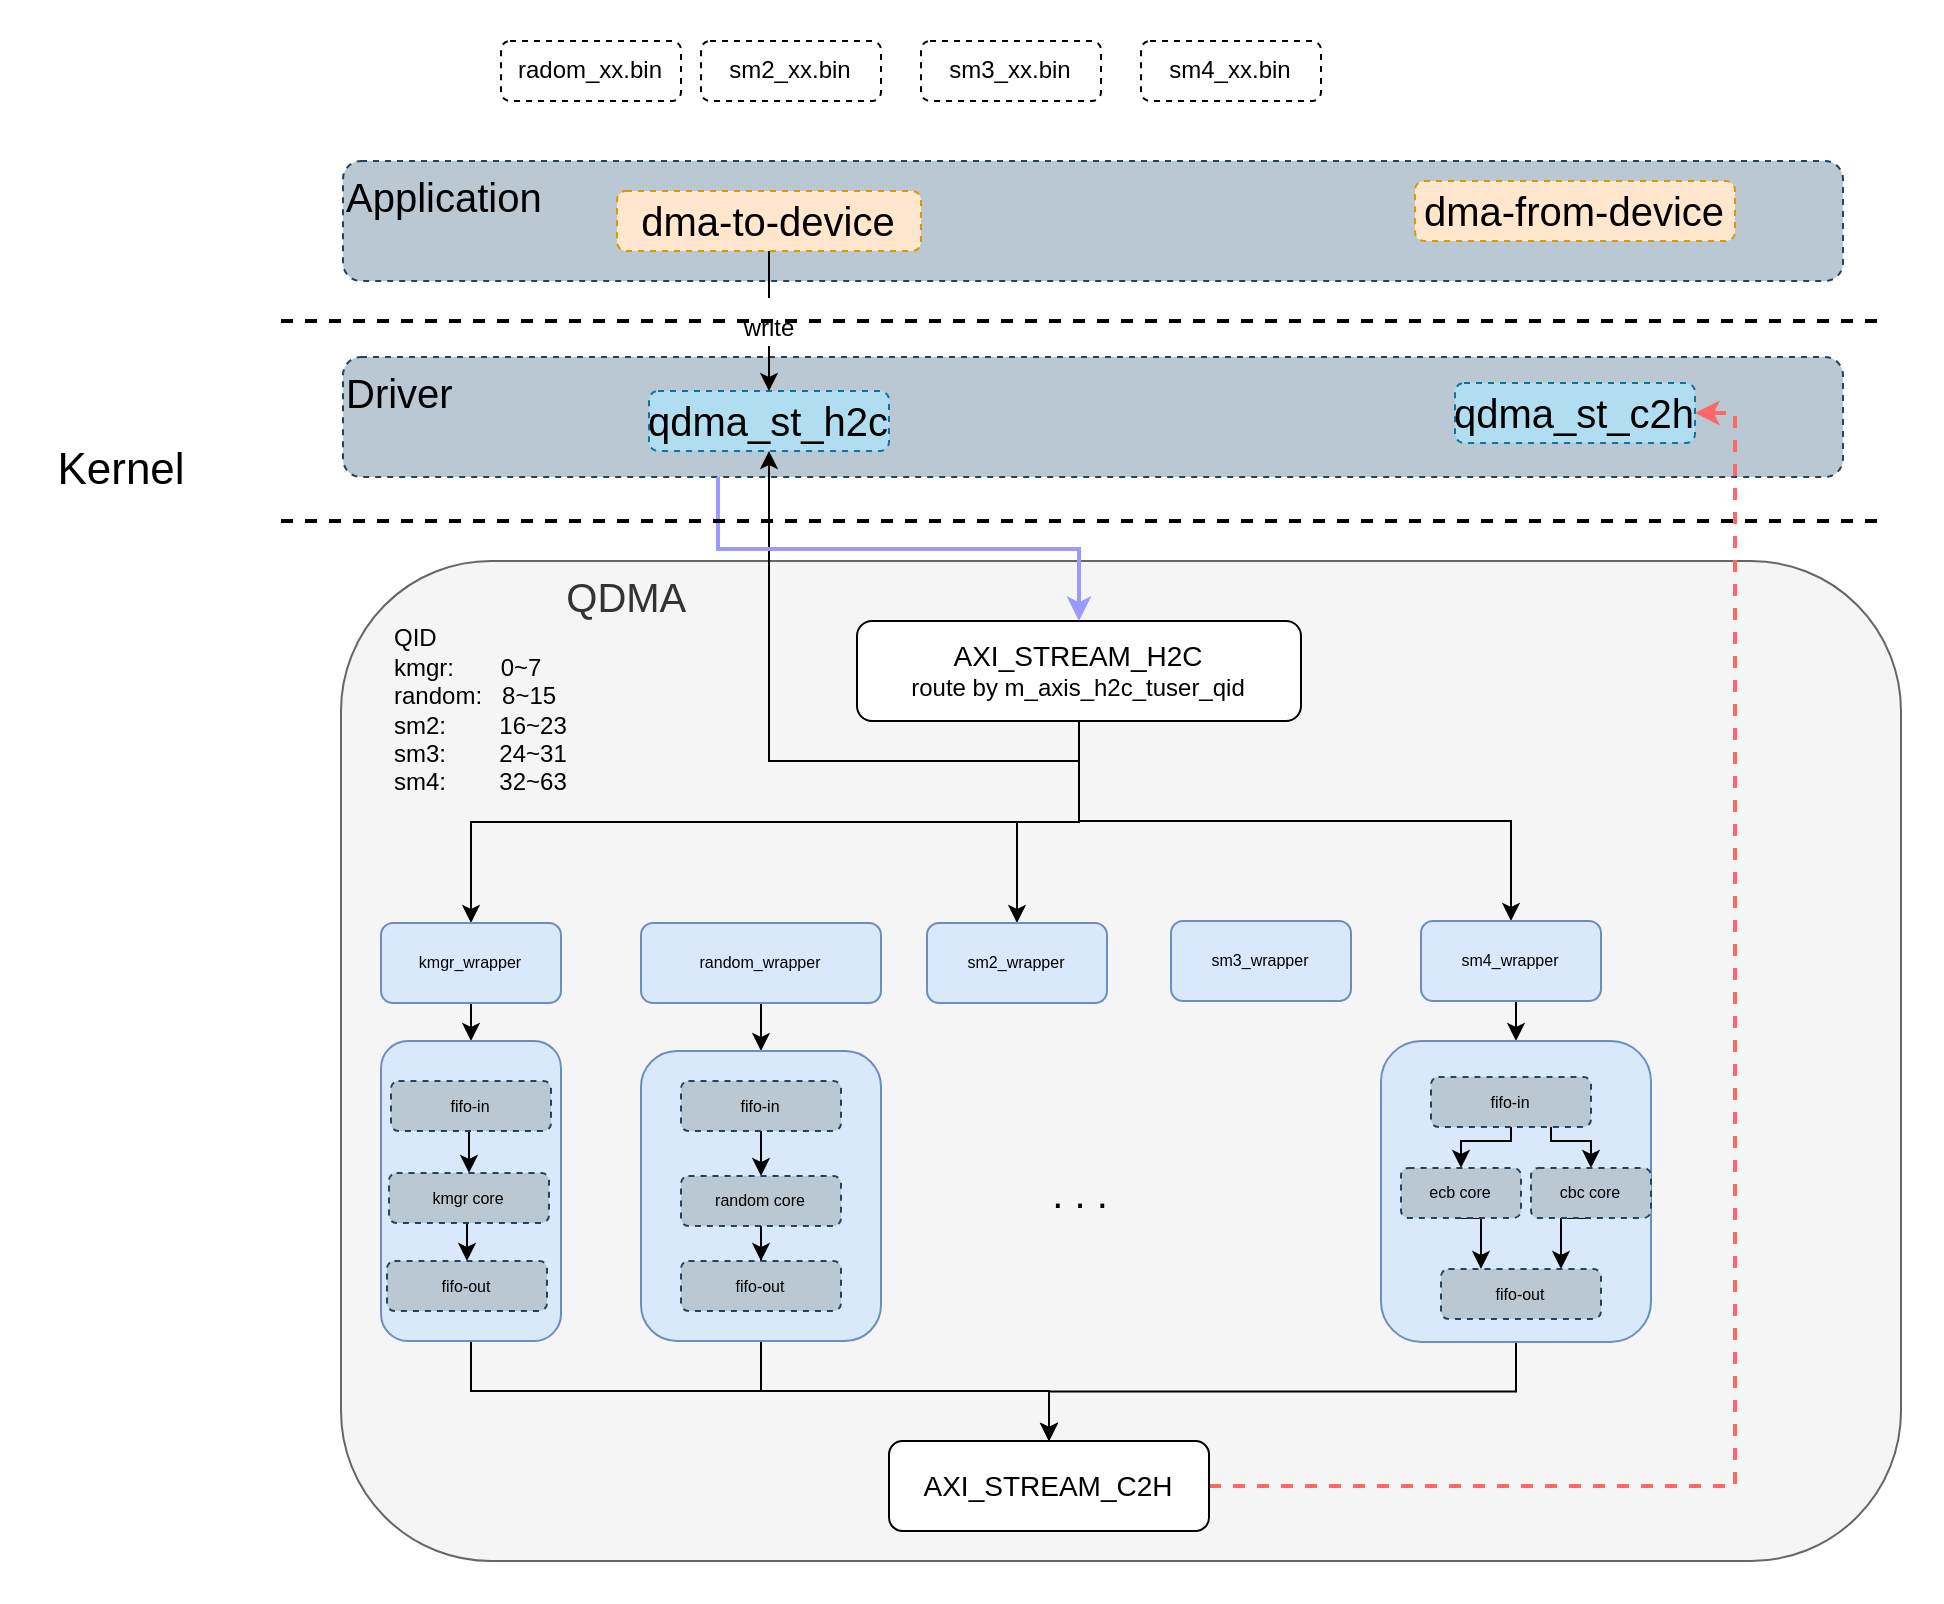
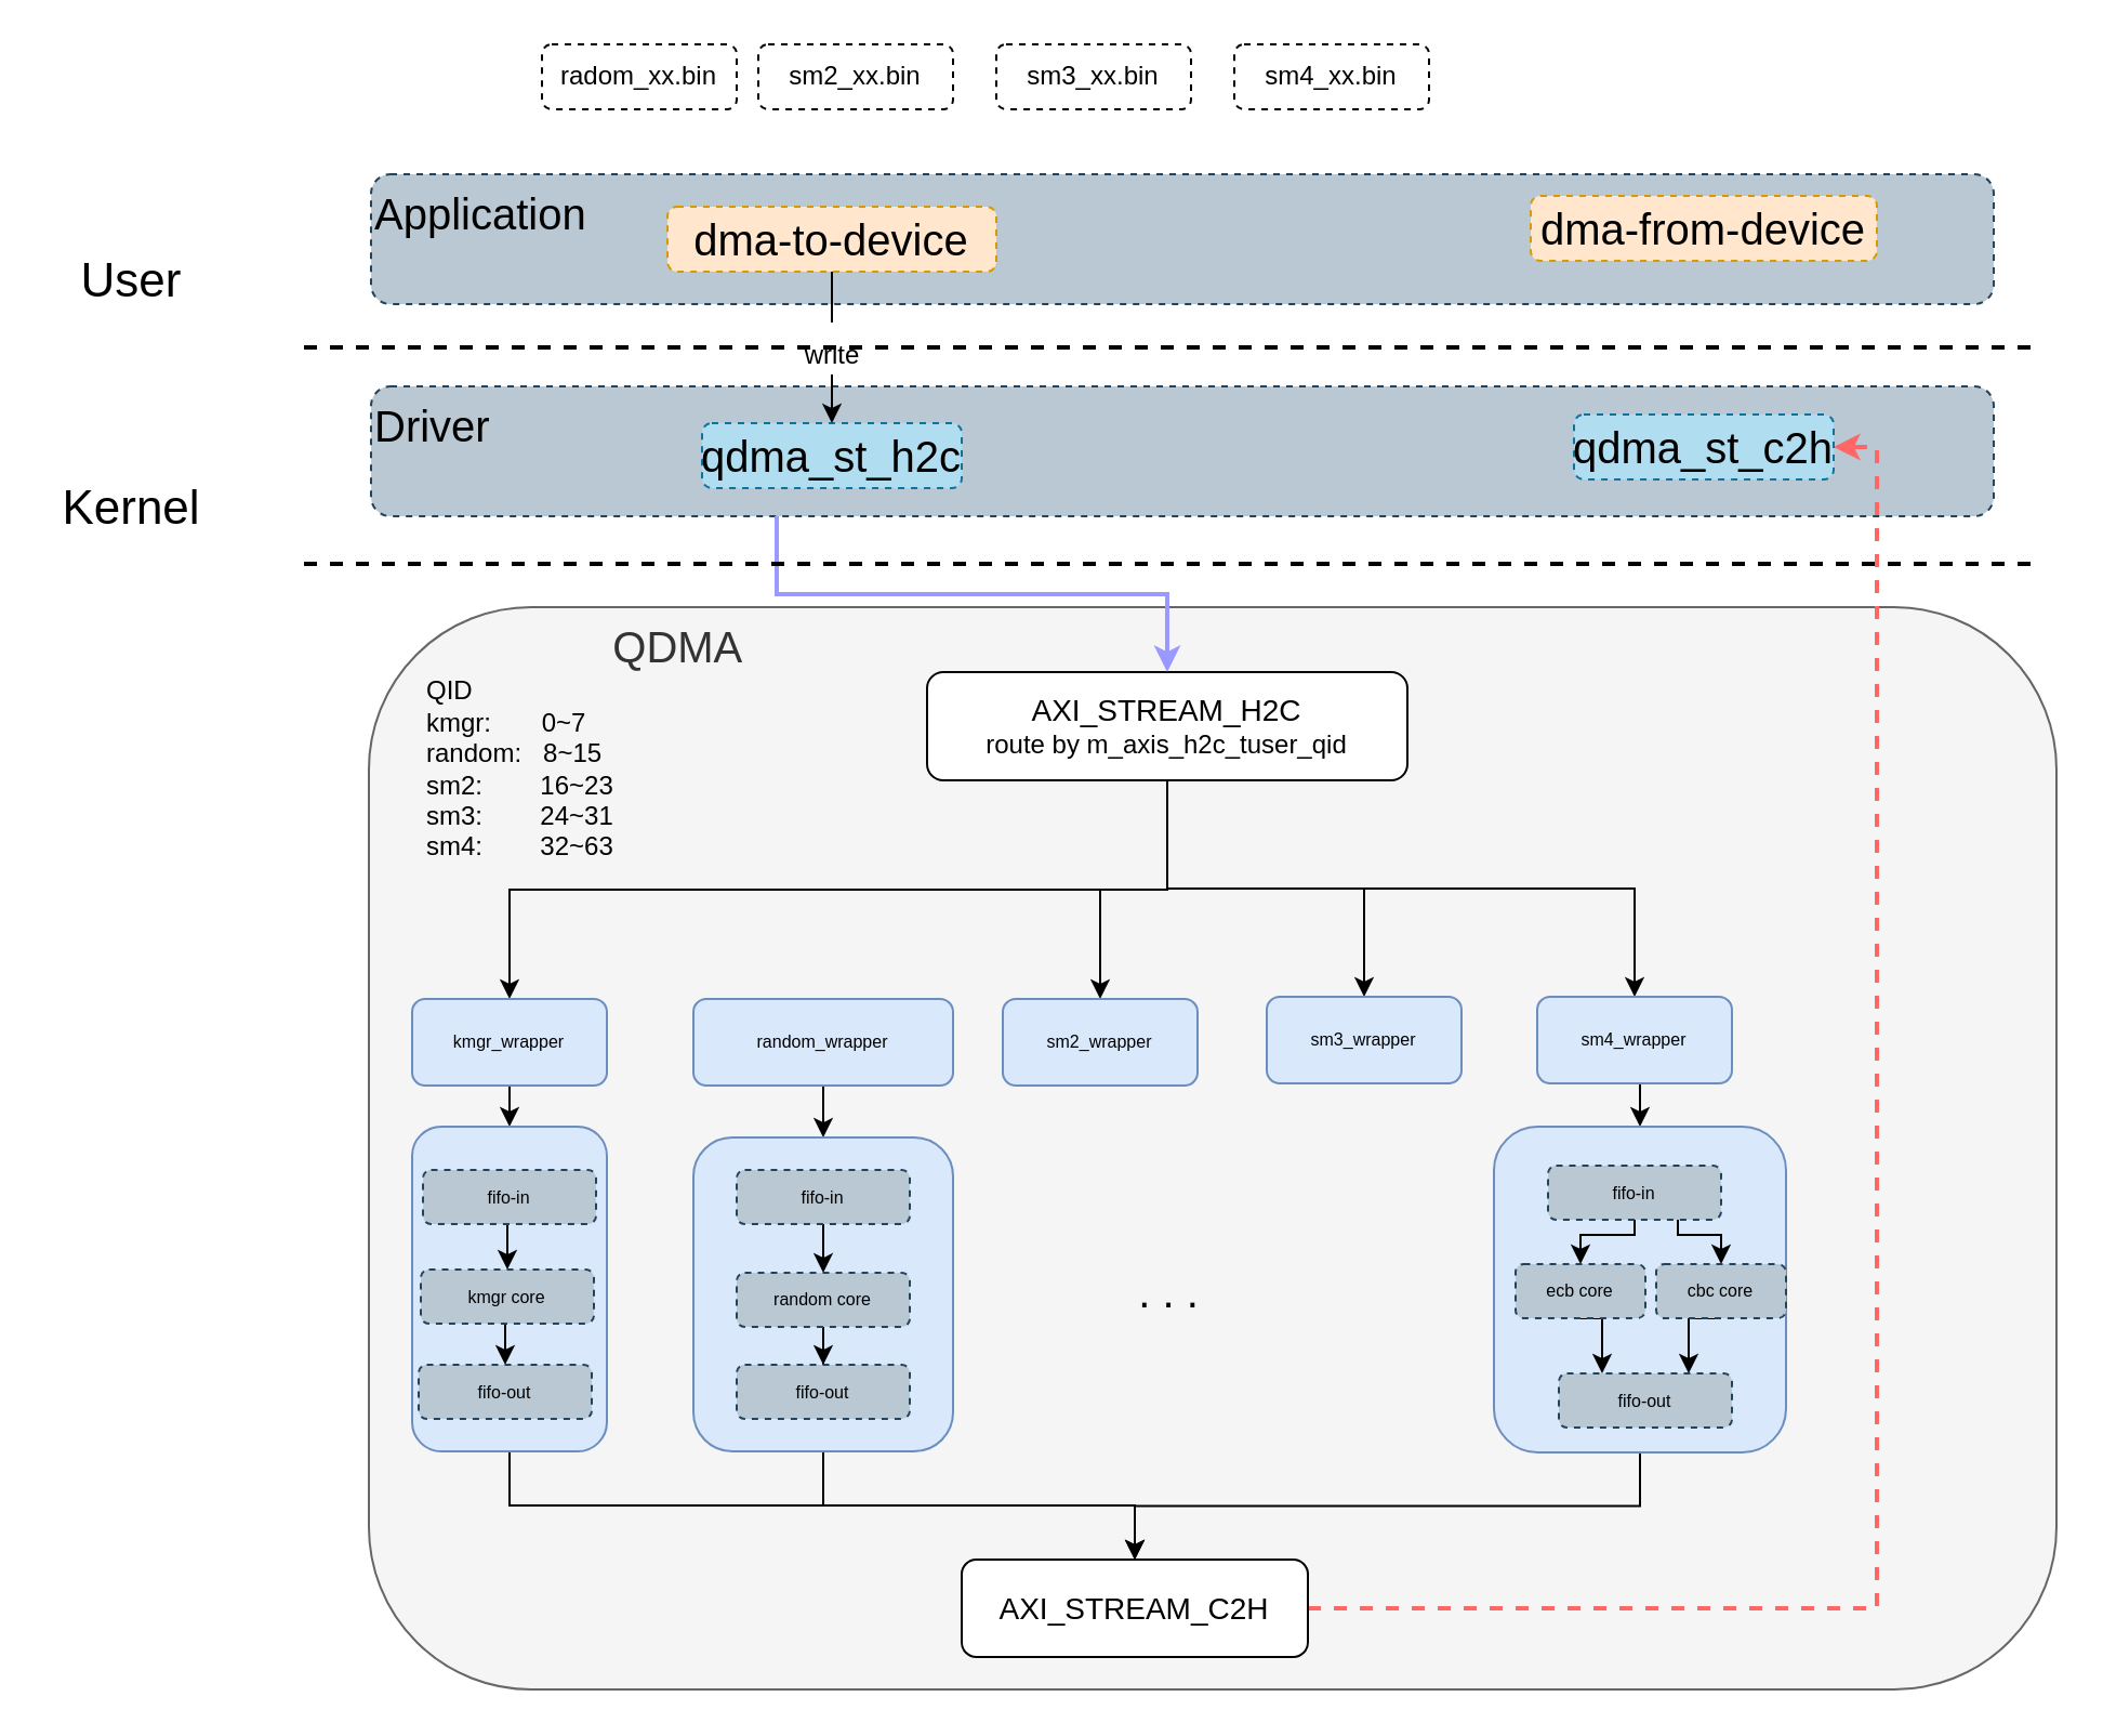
+ <mxCell id="58" value="&lt;font style=&quot;font-size: 22px;&quot;&gt;User&lt;/font&gt;" style="text;html=1;align=center;verticalAlign=middle;resizable=0;points=[];autosize=1;strokeColor=none;fillColor=none;fontSize=12;fontColor=none;" parent="1" vertex="1"><mxGeometry x="30" y="120" width="60" height="20" as="geometry" /></mxCell>
- <mxCell id="6" style="edgeStyle=orthogonalEdgeStyle;rounded=0;orthogonalLoop=1;jettySize=auto;html=1;exitX=0.5;exitY=1;exitDx=0;exitDy=0;fontSize=8;fontColor=none;" parent="1" source="8" target="45" edge="1"><mxGeometry relative="1" as="geometry" /></mxCell>
+ <mxCell id="6" style="edgeStyle=orthogonalEdgeStyle;rounded=0;orthogonalLoop=1;jettySize=auto;html=1;exitX=0.5;exitY=1;exitDx=0;exitDy=0;fontSize=8;fontColor=none;" parent="1" source="8" target="12" edge="1"><mxGeometry relative="1" as="geometry" /></mxCell>
